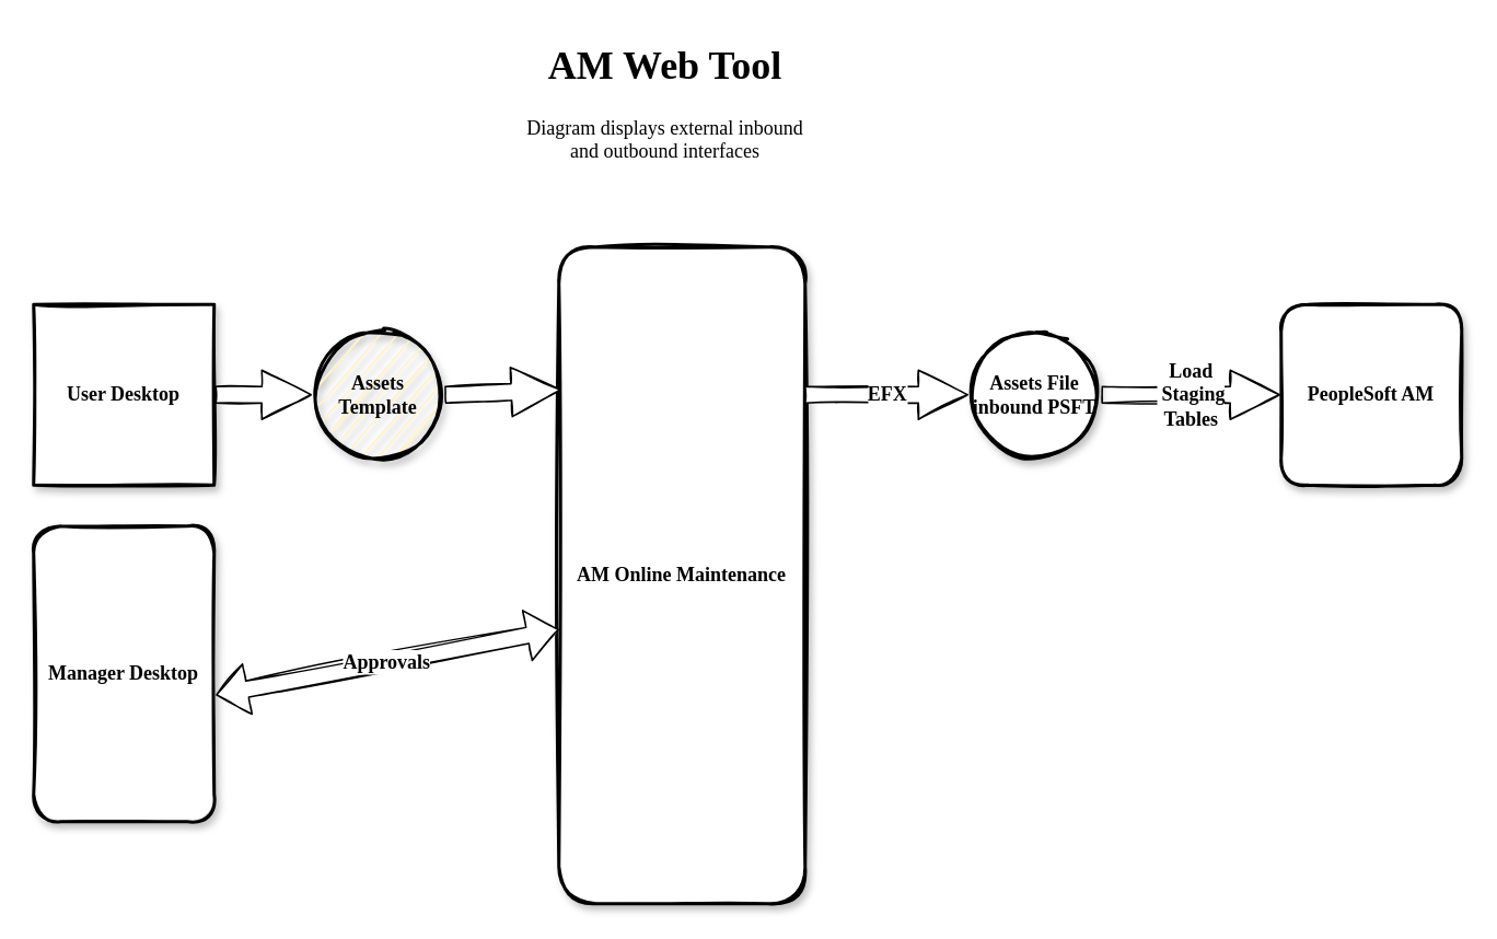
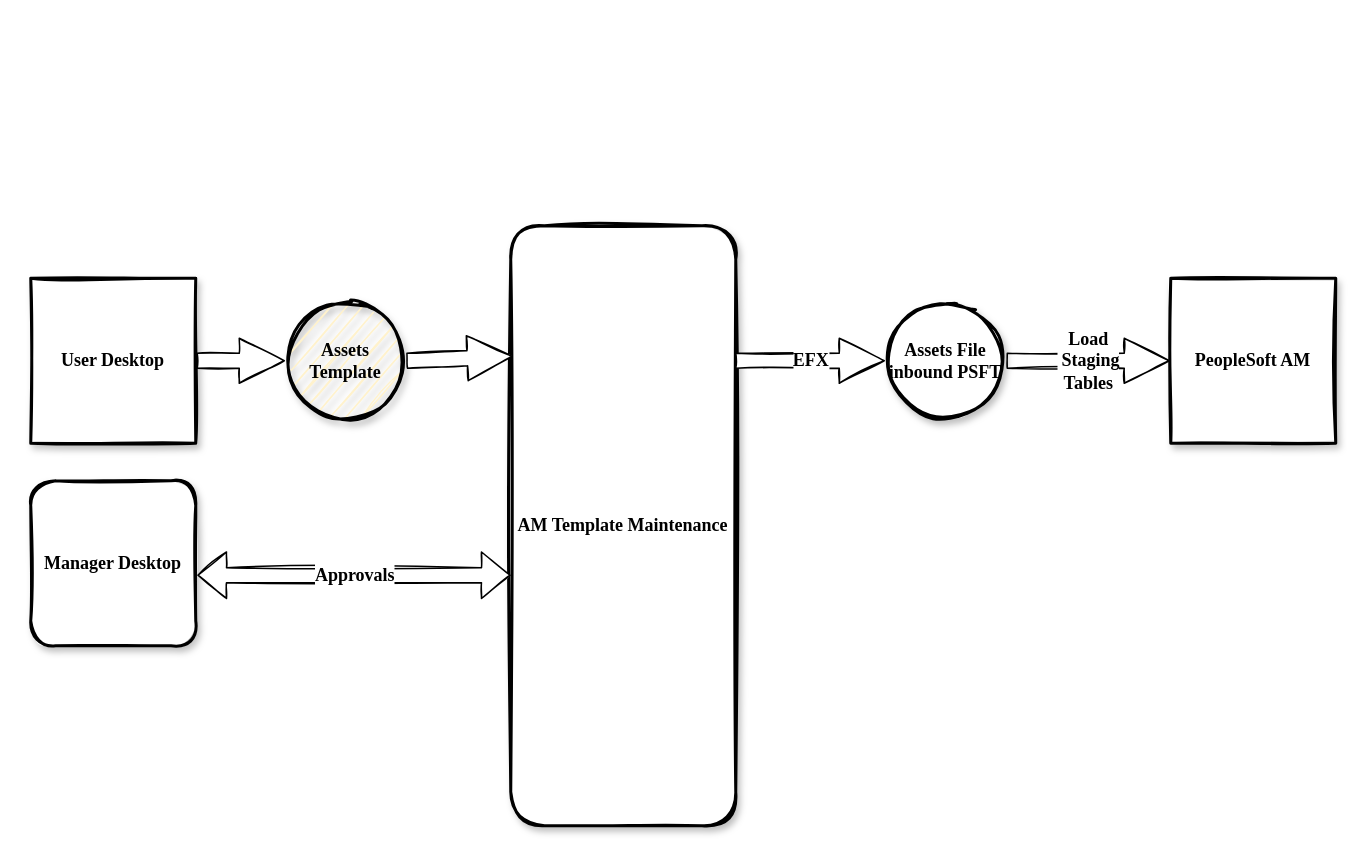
- <mxCell id="13" value="&lt;h1&gt;AM Web Tool&lt;/h1&gt;&lt;p&gt;Diagram displays external inbound and outbound interfaces&lt;/p&gt;" style="text;html=1;strokeColor=none;fillColor=none;spacing=5;spacingTop=-20;whiteSpace=wrap;overflow=hidden;rounded=0;sketch=0;fontFamily=Verdana;fontSize=12;align=center;" vertex="1" parent="1"><mxGeometry x="310" y="20" width="190" height="100" as="geometry" /></mxCell>
- <mxCell id="5" value="PeopleSoft AM" style="whiteSpace=wrap;html=1;aspect=fixed;shadow=1;strokeWidth=2;perimeterSpacing=1;rounded=1;sketch=1;gradientColor=#ffffff;fontStyle=1;fontFamily=Verdana;" parent="1" vertex="1"><mxGeometry x="780" y="185" width="110" height="110" as="geometry" /></mxCell>
+ <mxCell id="5" value="PeopleSoft AM" style="whiteSpace=wrap;html=1;aspect=fixed;shadow=1;strokeWidth=2;perimeterSpacing=1;sketch=1;gradientColor=#ffffff;fontStyle=1;fontFamily=Verdana;rounded=0;" parent="1" vertex="1"><mxGeometry x="780" y="185" width="110" height="110" as="geometry" /></mxCell>
- <mxCell id="2" value="AM Online Maintenance" style="whiteSpace=wrap;html=1;shadow=1;strokeWidth=2;perimeterSpacing=1;rounded=1;sketch=1;gradientColor=#ffffff;fontStyle=1;fontFamily=Verdana;" parent="1" vertex="1"><mxGeometry x="340" y="150" width="150" height="400" as="geometry" /></mxCell>
+ <mxCell id="2" value="AM Template Maintenance" style="whiteSpace=wrap;html=1;shadow=1;strokeWidth=2;perimeterSpacing=1;rounded=1;sketch=1;gradientColor=#ffffff;fontStyle=1;fontFamily=Verdana;" parent="1" vertex="1"><mxGeometry x="340" y="150" width="150" height="400" as="geometry" /></mxCell>
- <mxCell id="11" value="Manager Desktop" style="whiteSpace=wrap;html=1;aspect=fixed;shadow=1;strokeWidth=2;perimeterSpacing=1;rounded=1;sketch=1;gradientColor=#ffffff;fontStyle=1;fontFamily=Verdana;" parent="1" vertex="1"><mxGeometry x="20" y="320" width="110" height="180" as="geometry" /></mxCell>
+ <mxCell id="11" value="Manager Desktop" style="whiteSpace=wrap;html=1;aspect=fixed;shadow=1;strokeWidth=2;perimeterSpacing=1;rounded=1;sketch=1;gradientColor=#ffffff;fontStyle=1;fontFamily=Verdana;" parent="1" vertex="1"><mxGeometry x="20" y="320" width="110" height="110" as="geometry" /></mxCell>
